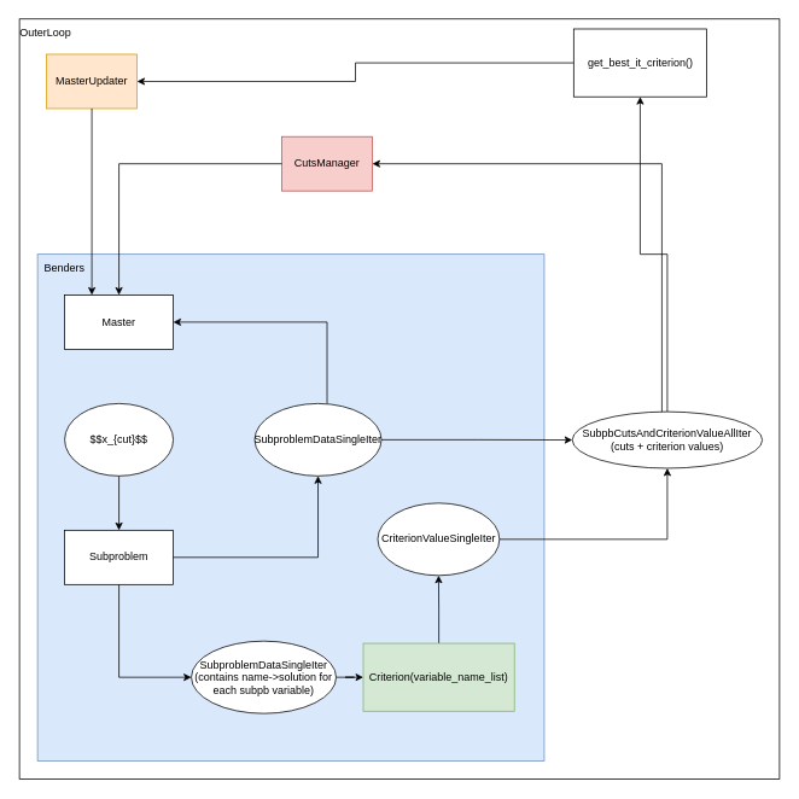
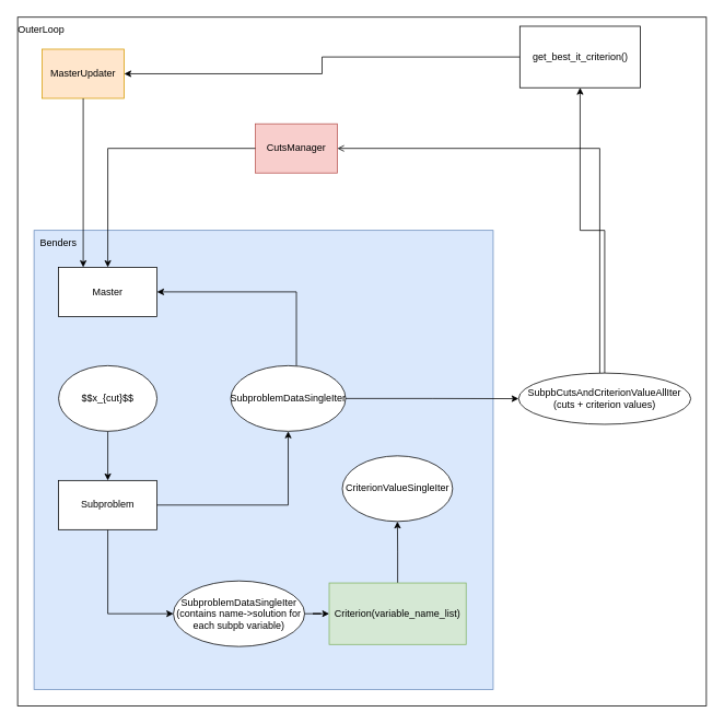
- <mxCell id="26" style="edgeStyle=orthogonalEdgeStyle;rounded=0;orthogonalLoop=1;jettySize=auto;html=1;entryX=1;entryY=0.5;entryDx=0;entryDy=0;" parent="1" source="27" target="5" edge="1"><mxGeometry relative="1" as="geometry"><Array as="points"><mxPoint x="731" y="180" /></Array></mxGeometry></mxCell>
+ <mxCell id="26" style="edgeStyle=orthogonalEdgeStyle;rounded=0;orthogonalLoop=1;jettySize=auto;html=1;entryX=1;entryY=0.5;entryDx=0;entryDy=0;endArrow=open;" parent="1" source="27" target="5" edge="1"><mxGeometry relative="1" as="geometry"><Array as="points"><mxPoint x="731" y="180" /></Array></mxGeometry></mxCell>
- <mxCell id="23" style="edgeStyle=orthogonalEdgeStyle;rounded=0;orthogonalLoop=1;jettySize=auto;html=1;" parent="1" source="24" target="27" edge="1"><mxGeometry relative="1" as="geometry" /></mxCell>
